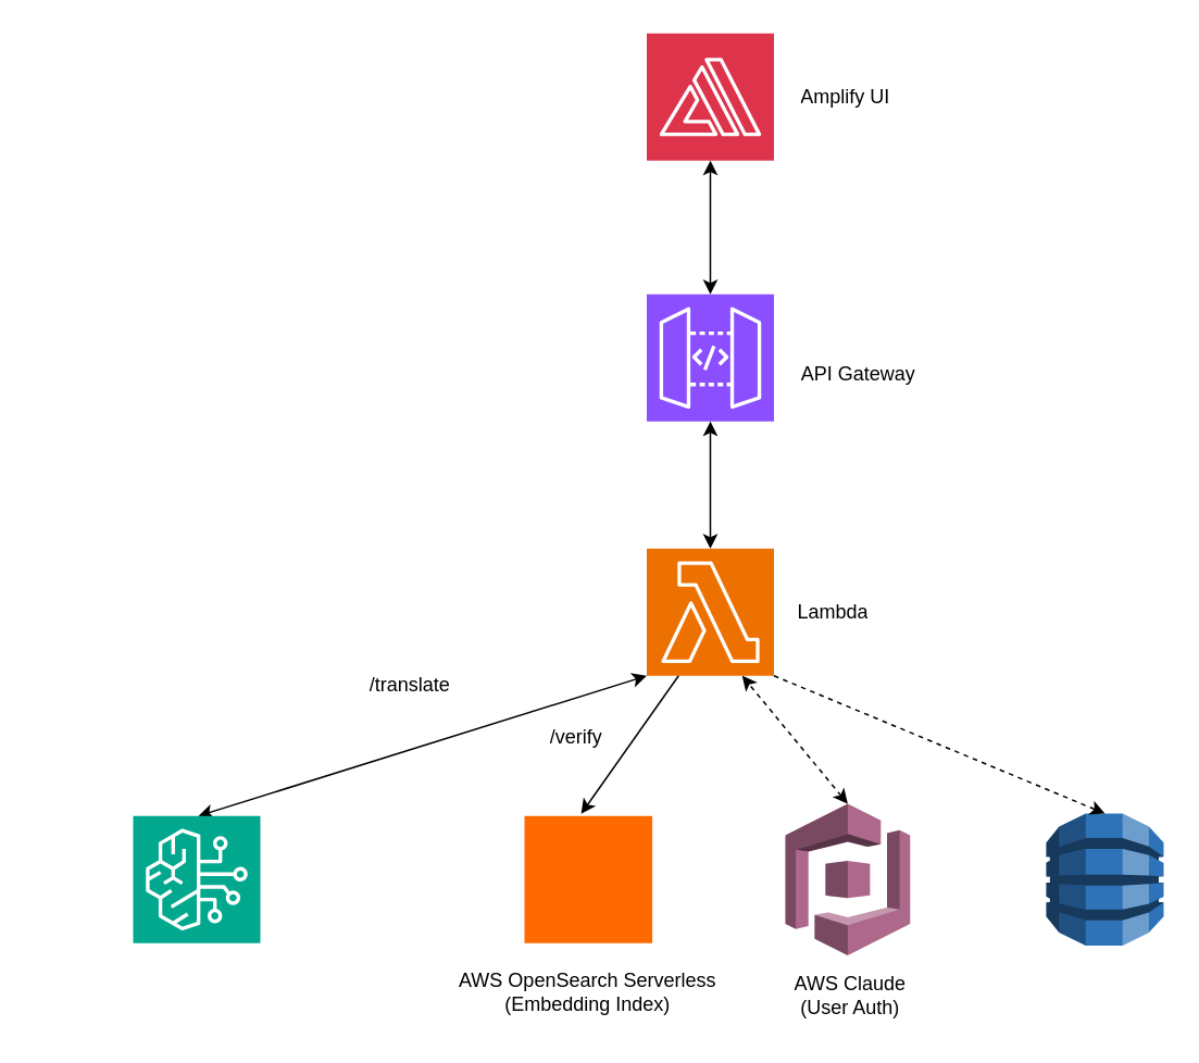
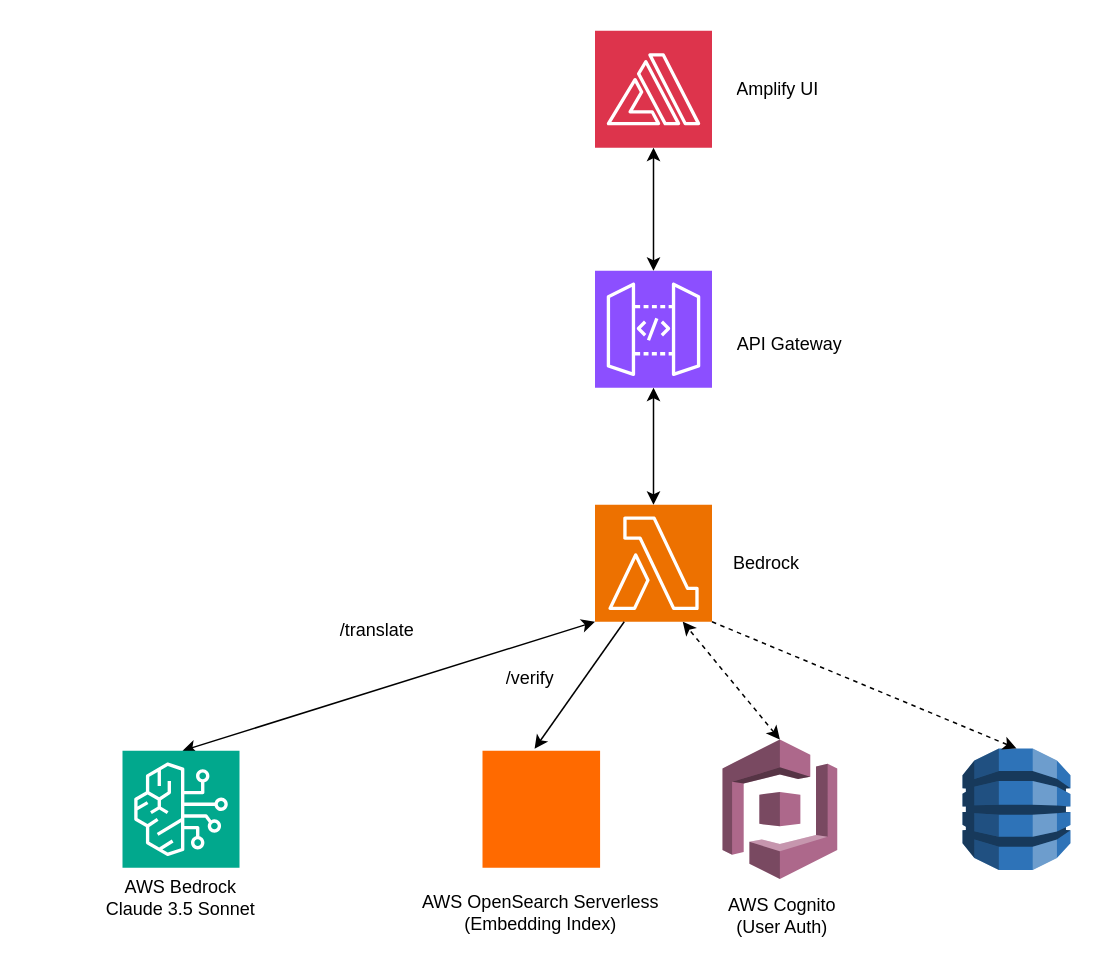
- <mxCell id="21" value="Lambda" style="text;html=1;strokeColor=none;fillColor=none;align=center;verticalAlign=middle;whiteSpace=wrap;overflow=hidden;" vertex="1" parent="1"><mxGeometry x="456.5" y="365" width="107" height="20" as="geometry" /></mxCell>
+ <mxCell id="21" value="Bedrock" style="text;html=1;strokeColor=none;fillColor=none;align=center;verticalAlign=middle;whiteSpace=wrap;overflow=hidden;" vertex="1" parent="1"><mxGeometry x="456.5" y="365" width="107" height="20" as="geometry" /></mxCell>
+ <mxCell id="10" value="AWS Bedrock&lt;br&gt;Claude 3.5 Sonnet" style="text;html=1;strokeColor=none;fillColor=none;align=center;verticalAlign=middle;whiteSpace=wrap;overflow=hidden;" vertex="1" parent="1"><mxGeometry x="20" y="578" width="200" height="40" as="geometry" /></mxCell>
- <mxCell id="15" value="AWS Claude&lt;br&gt;(User Auth)" style="text;html=1;strokeColor=none;fillColor=none;align=center;verticalAlign=middle;whiteSpace=wrap;overflow=hidden;" vertex="1" parent="1"><mxGeometry x="453.2" y="590" width="135.8" height="40" as="geometry" /></mxCell>
+ <mxCell id="15" value="AWS Cognito&lt;br&gt;(User Auth)" style="text;html=1;strokeColor=none;fillColor=none;align=center;verticalAlign=middle;whiteSpace=wrap;overflow=hidden;" vertex="1" parent="1"><mxGeometry x="453.2" y="590" width="135.8" height="40" as="geometry" /></mxCell>
